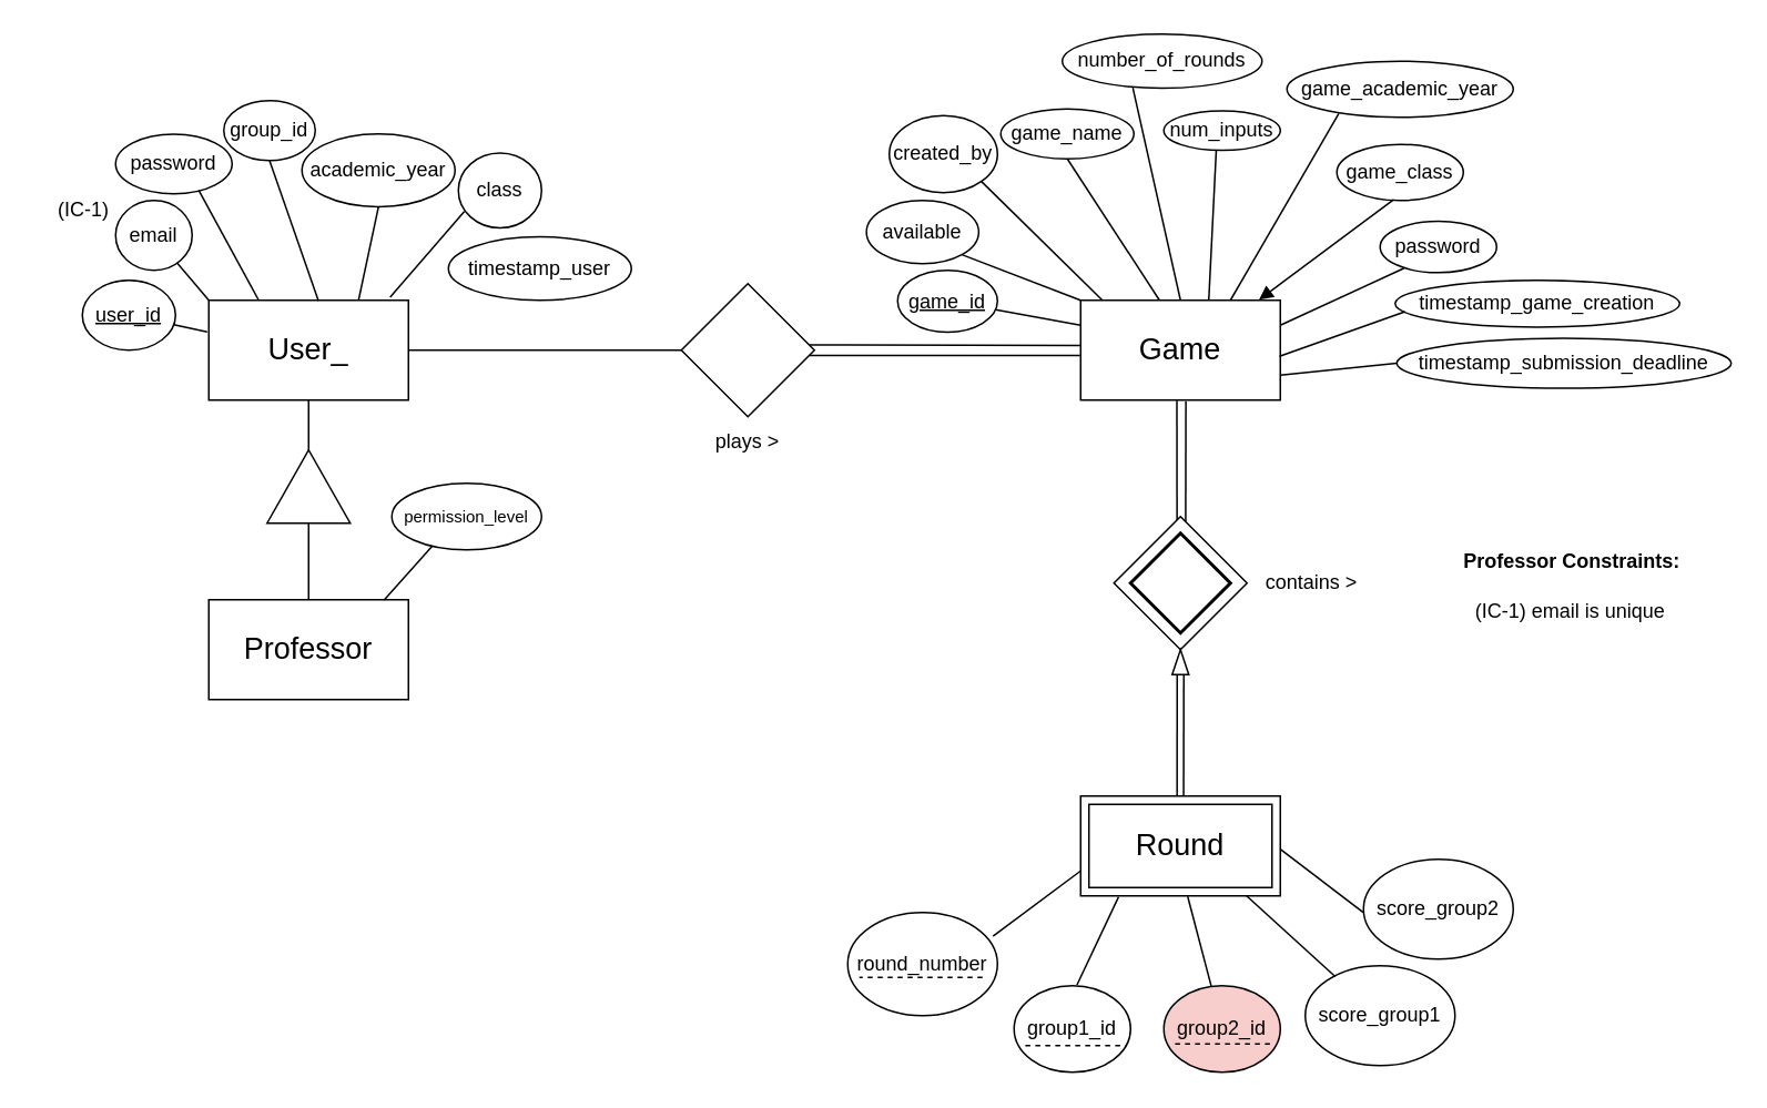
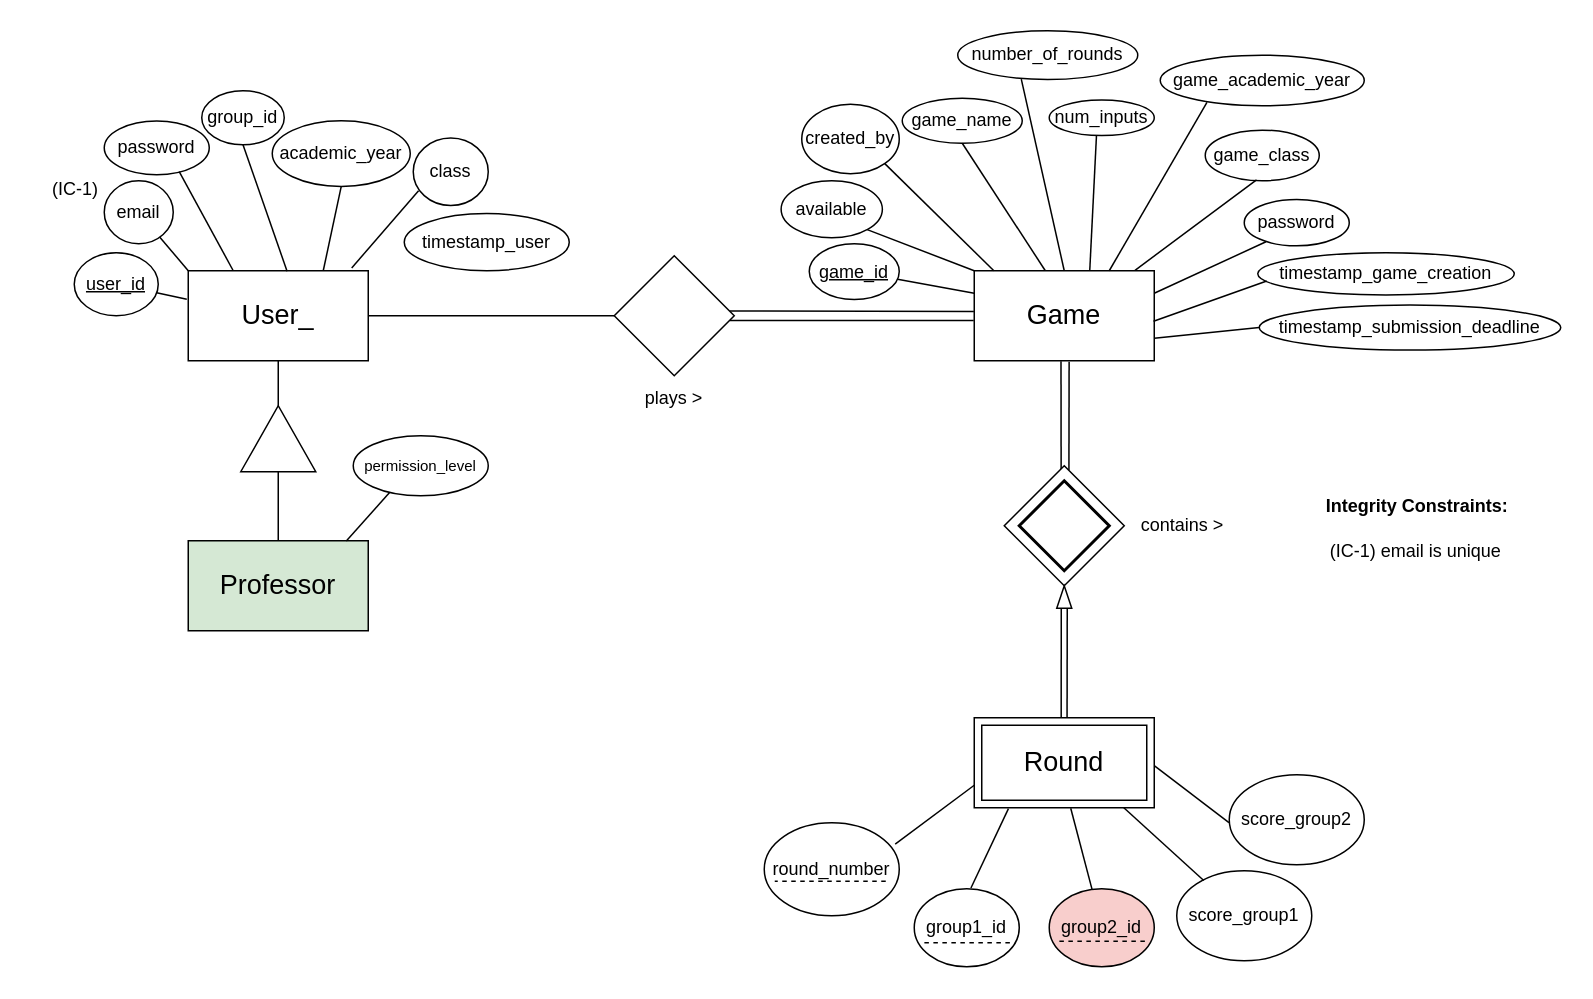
- <mxCell id="74" value="" style="endArrow=block;html=1;rounded=0;entryX=0.893;entryY=-0.005;entryDx=0;entryDy=0;exitX=0.45;exitY=0.984;exitDx=0;exitDy=0;entryPerimeter=0;exitPerimeter=0;" parent="1" source="73" target="4" edge="1"><mxGeometry width="50" height="50" relative="1" as="geometry"><mxPoint x="801.56" y="156.17" as="sourcePoint" /><mxPoint x="790" y="164.99" as="targetPoint" /></mxGeometry></mxCell>
+ <mxCell id="74" value="" style="endArrow=none;html=1;rounded=0;entryX=0.893;entryY=-0.005;entryDx=0;entryDy=0;exitX=0.45;exitY=0.984;exitDx=0;exitDy=0;entryPerimeter=0;exitPerimeter=0;" parent="1" source="73" target="4" edge="1"><mxGeometry width="50" height="50" relative="1" as="geometry"><mxPoint x="801.56" y="156.17" as="sourcePoint" /><mxPoint x="790" y="164.99" as="targetPoint" /></mxGeometry></mxCell>
- <mxCell id="51" value="&lt;div&gt;Professor Constraints:&lt;/div&gt;" style="text;html=1;align=center;verticalAlign=middle;resizable=0;points=[];autosize=1;strokeColor=none;fillColor=none;fontStyle=1" parent="1" vertex="1"><mxGeometry x="879" y="322" width="130" height="30" as="geometry" /></mxCell>
+ <mxCell id="51" value="&lt;div&gt;Integrity Constraints:&lt;/div&gt;" style="text;html=1;align=center;verticalAlign=middle;resizable=0;points=[];autosize=1;strokeColor=none;fillColor=none;fontStyle=1" parent="1" vertex="1"><mxGeometry x="879" y="322" width="130" height="30" as="geometry" /></mxCell>
- <mxCell id="2" value="Professor" style="rounded=0;whiteSpace=wrap;html=1;fontSize=18;" parent="1" vertex="1"><mxGeometry x="125" y="360" width="120" height="60" as="geometry" /></mxCell>
+ <mxCell id="2" value="Professor" style="rounded=0;whiteSpace=wrap;html=1;fontSize=18;fillColor=#d5e8d4;" parent="1" vertex="1"><mxGeometry x="125" y="360" width="120" height="60" as="geometry" /></mxCell>
